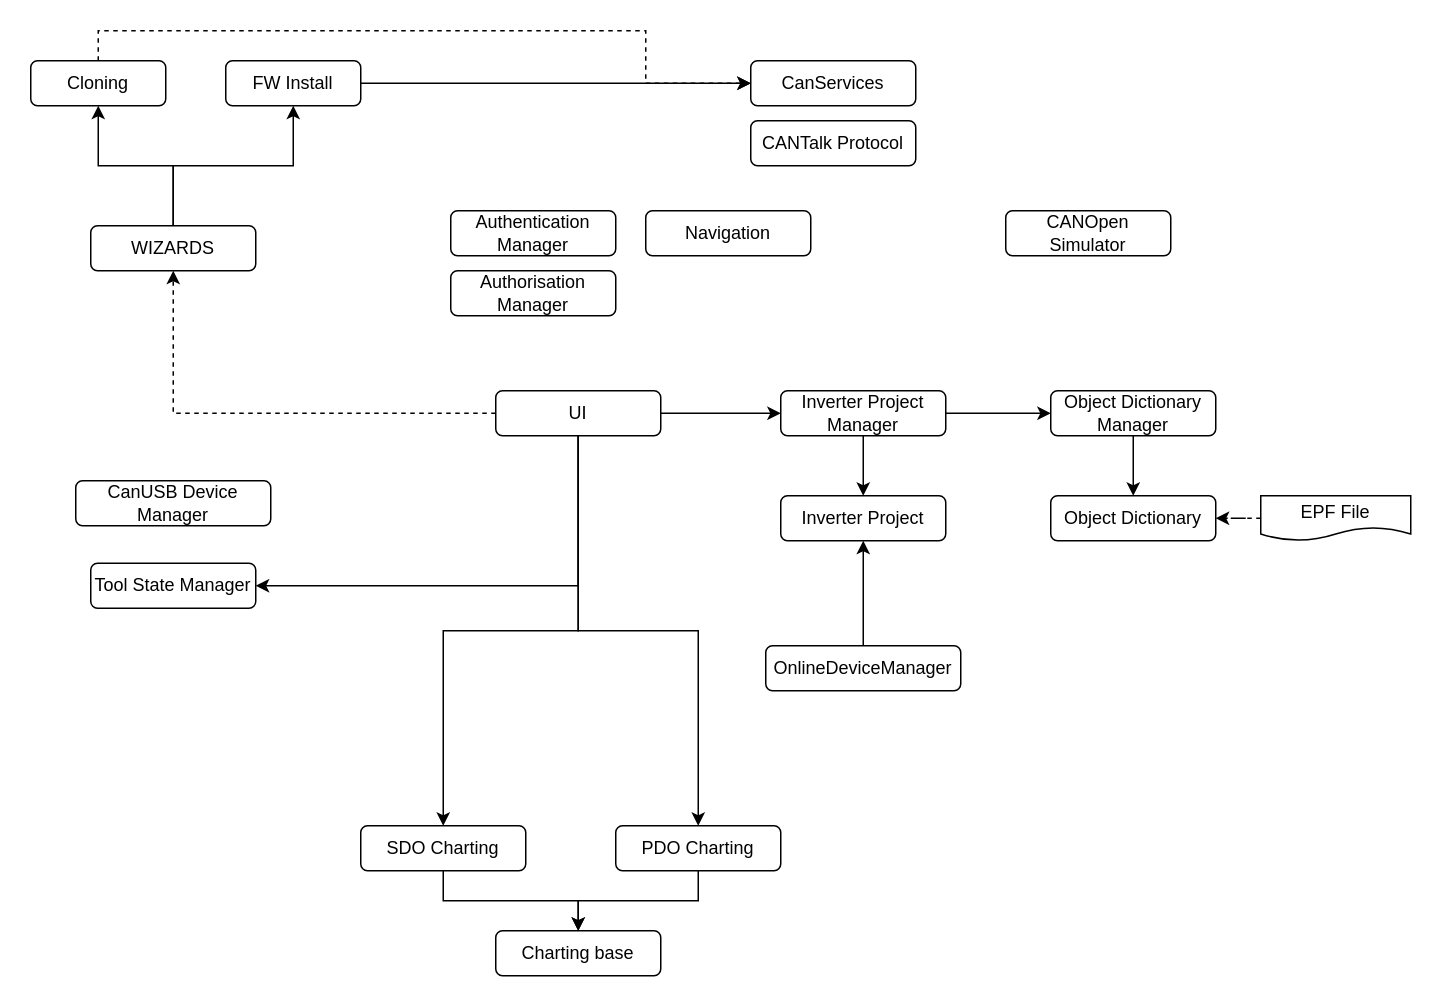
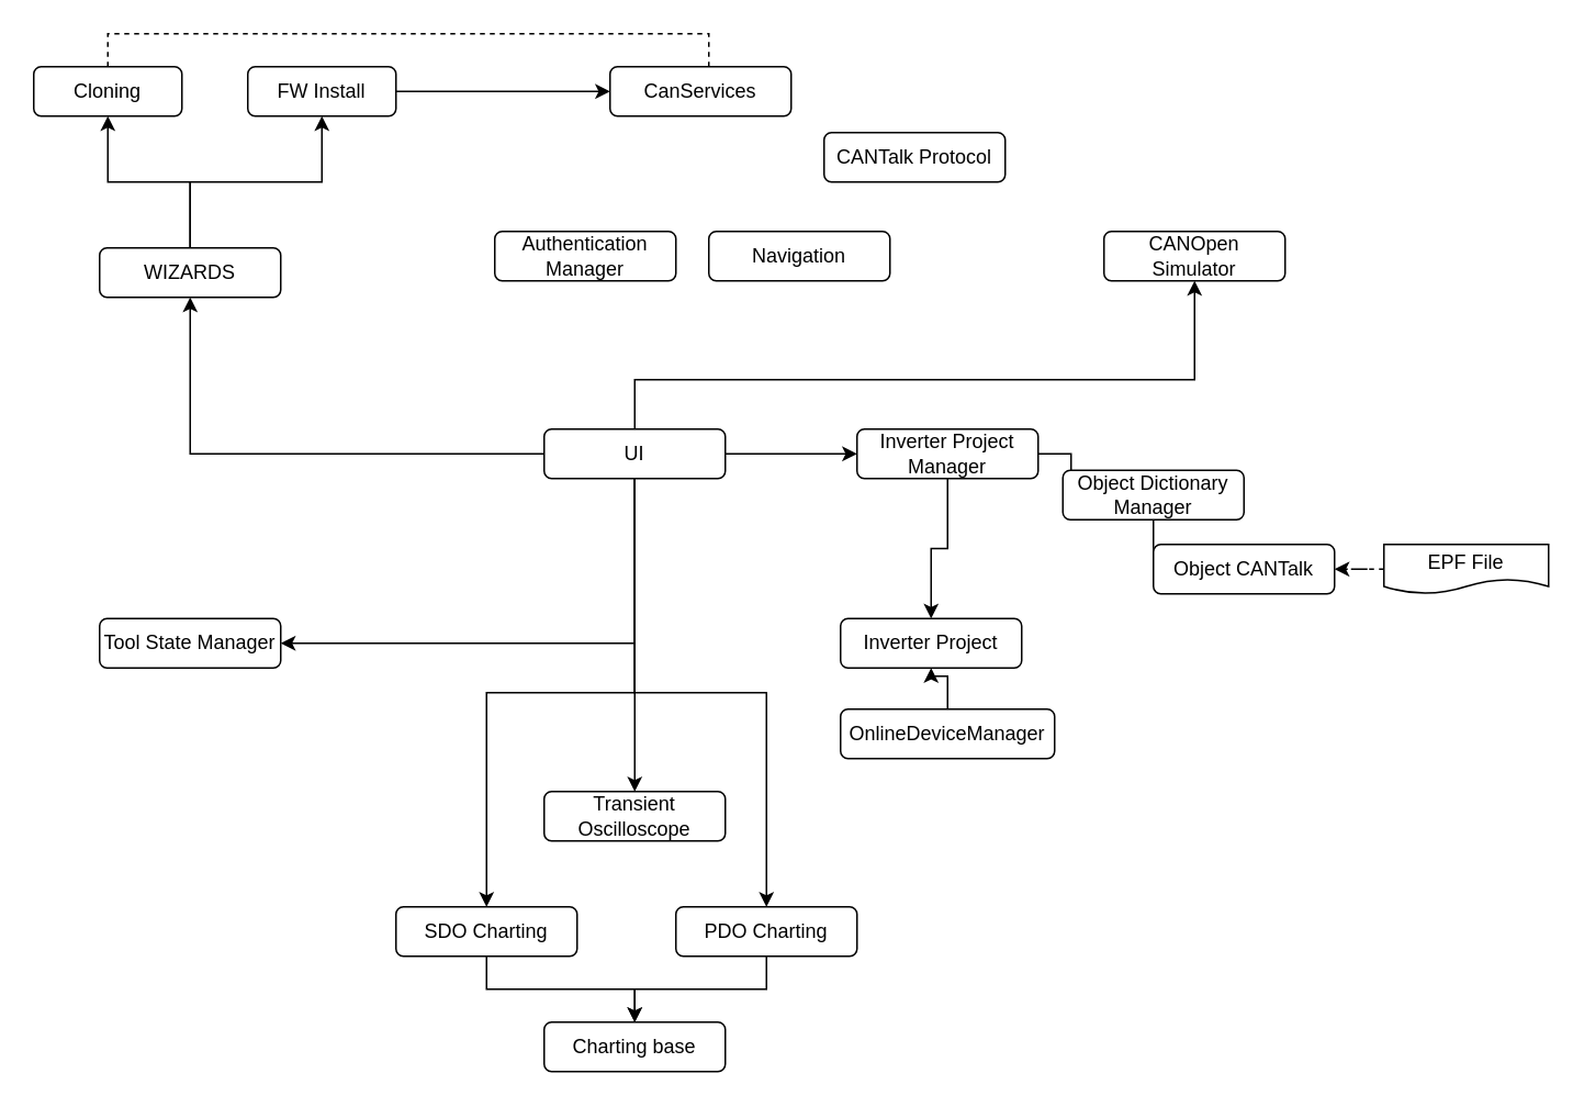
- <mxCell id="17" value="CanServices" style="rounded=1;whiteSpace=wrap;html=1;" vertex="1" parent="1"><mxGeometry x="500" y="40" width="110" height="30" as="geometry" /></mxCell>
+ <mxCell id="17" value="CanServices" style="rounded=1;whiteSpace=wrap;html=1;" vertex="1" parent="1"><mxGeometry x="370" y="40" width="110" height="30" as="geometry" /></mxCell>
- <mxCell id="29" value="Authorisation Manager" style="rounded=1;whiteSpace=wrap;html=1;" vertex="1" parent="1"><mxGeometry x="300" y="180" width="110" height="30" as="geometry" /></mxCell>
+ <mxCell id="15" style="edgeStyle=orthogonalEdgeStyle;rounded=0;orthogonalLoop=1;jettySize=auto;html=1;entryX=0.5;entryY=1;entryDx=0;entryDy=0;" edge="1" parent="1" source="16" target="41"><mxGeometry relative="1" as="geometry"><Array as="points"><mxPoint x="385" y="230" /><mxPoint x="725" y="230" /></Array></mxGeometry></mxCell>
- <mxCell id="10" style="edgeStyle=orthogonalEdgeStyle;rounded=0;orthogonalLoop=1;jettySize=auto;html=1;entryX=0.5;entryY=1;entryDx=0;entryDy=0;dashed=1;" edge="1" parent="1" source="16" target="4"><mxGeometry relative="1" as="geometry" /></mxCell>
+ <mxCell id="10" style="edgeStyle=orthogonalEdgeStyle;rounded=0;orthogonalLoop=1;jettySize=auto;html=1;entryX=0.5;entryY=1;entryDx=0;entryDy=0;" edge="1" parent="1" source="16" target="4"><mxGeometry relative="1" as="geometry" /></mxCell>
- <mxCell id="23" value="Object Dictionary Manager" style="rounded=1;whiteSpace=wrap;html=1;" vertex="1" parent="1"><mxGeometry x="700" y="260" width="110" height="30" as="geometry" /></mxCell>
+ <mxCell id="23" value="Object Dictionary Manager" style="rounded=1;whiteSpace=wrap;html=1;" vertex="1" parent="1"><mxGeometry x="645" y="285" width="110" height="30" as="geometry" /></mxCell>
- <mxCell id="33" value="CanUSB Device Manager" style="rounded=1;whiteSpace=wrap;html=1;" vertex="1" parent="1"><mxGeometry x="50" y="320" width="130" height="30" as="geometry" /></mxCell>
- <mxCell id="24" value="Inverter Project" style="rounded=1;whiteSpace=wrap;html=1;" vertex="1" parent="1"><mxGeometry x="520" y="330" width="110" height="30" as="geometry" /></mxCell>
+ <mxCell id="24" value="Inverter Project" style="rounded=1;whiteSpace=wrap;html=1;" vertex="1" parent="1"><mxGeometry x="510" y="375" width="110" height="30" as="geometry" /></mxCell>
- <mxCell id="25" value="Object Dictionary" style="rounded=1;whiteSpace=wrap;html=1;" vertex="1" parent="1"><mxGeometry x="700" y="330" width="110" height="30" as="geometry" /></mxCell>
+ <mxCell id="25" value="Object CANTalk" style="rounded=1;whiteSpace=wrap;html=1;" vertex="1" parent="1"><mxGeometry x="700" y="330" width="110" height="30" as="geometry" /></mxCell>
+ <mxCell id="13" style="edgeStyle=orthogonalEdgeStyle;rounded=0;orthogonalLoop=1;jettySize=auto;html=1;entryX=0.5;entryY=0;entryDx=0;entryDy=0;" edge="1" parent="1" source="16" target="35"><mxGeometry relative="1" as="geometry"><Array as="points"><mxPoint x="385" y="460" /><mxPoint x="385" y="460" /></Array></mxGeometry></mxCell>
+ <mxCell id="35" value="Transient Oscilloscope" style="rounded=1;whiteSpace=wrap;html=1;" vertex="1" parent="1"><mxGeometry x="330" y="480" width="110" height="30" as="geometry" /></mxCell>
